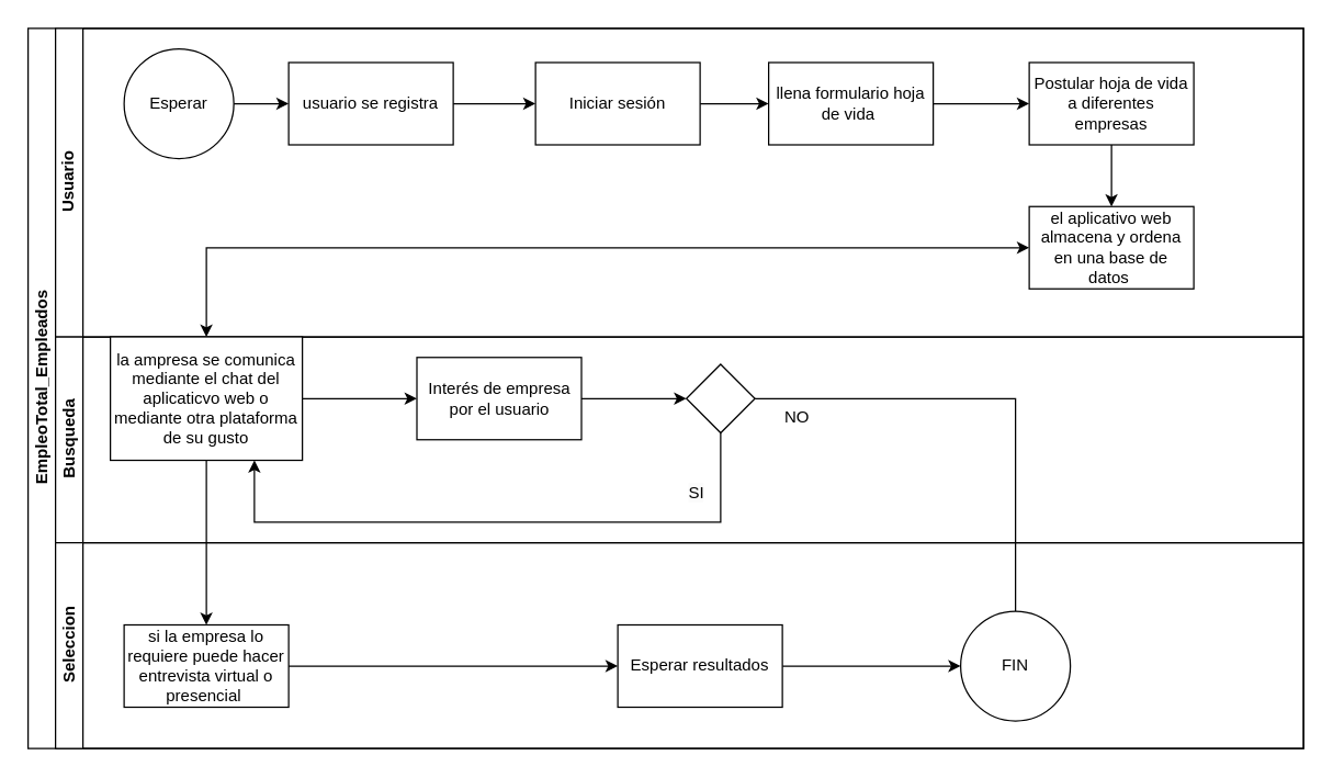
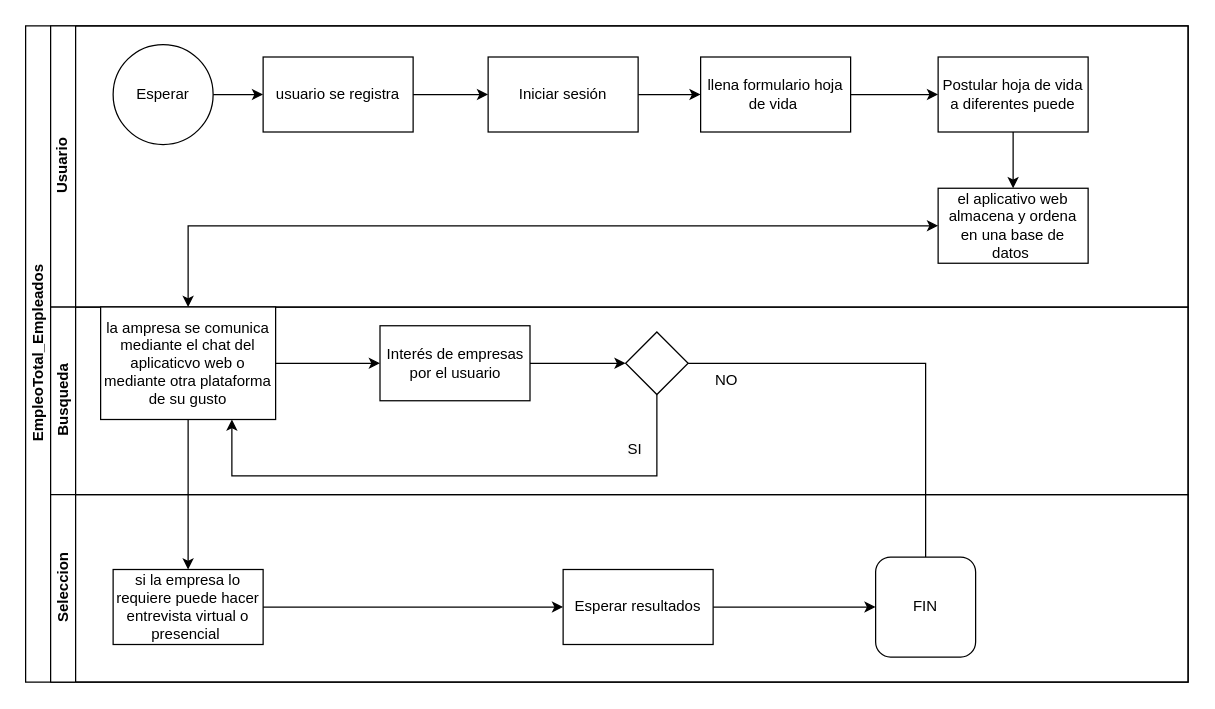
- <mxCell id="10" value="Postular hoja de vida a diferentes empresas" style="rounded=0;whiteSpace=wrap;html=1;" vertex="1" parent="3"><mxGeometry x="710" y="25" width="120" height="60" as="geometry" /></mxCell>
+ <mxCell id="10" value="Postular hoja de vida a diferentes puede" style="rounded=0;whiteSpace=wrap;html=1;" vertex="1" parent="3"><mxGeometry x="710" y="25" width="120" height="60" as="geometry" /></mxCell>
- <mxCell id="17" value="Interés de empresa por el usuario" style="rounded=0;whiteSpace=wrap;html=1;" vertex="1" parent="15"><mxGeometry x="263.5" y="15" width="120" height="60" as="geometry" /></mxCell>
+ <mxCell id="17" value="Interés de empresas por el usuario" style="rounded=0;whiteSpace=wrap;html=1;" vertex="1" parent="15"><mxGeometry x="263.5" y="15" width="120" height="60" as="geometry" /></mxCell>
- <mxCell id="30" value="FIN" style="ellipse;whiteSpace=wrap;html=1;rounded=0;" vertex="1" parent="25"><mxGeometry x="660" y="50" width="80" height="80" as="geometry" /></mxCell>
+ <mxCell id="30" value="FIN" style="whiteSpace=wrap;html=1;rounded=1;" vertex="1" parent="25"><mxGeometry x="660" y="50" width="80" height="80" as="geometry" /></mxCell>
